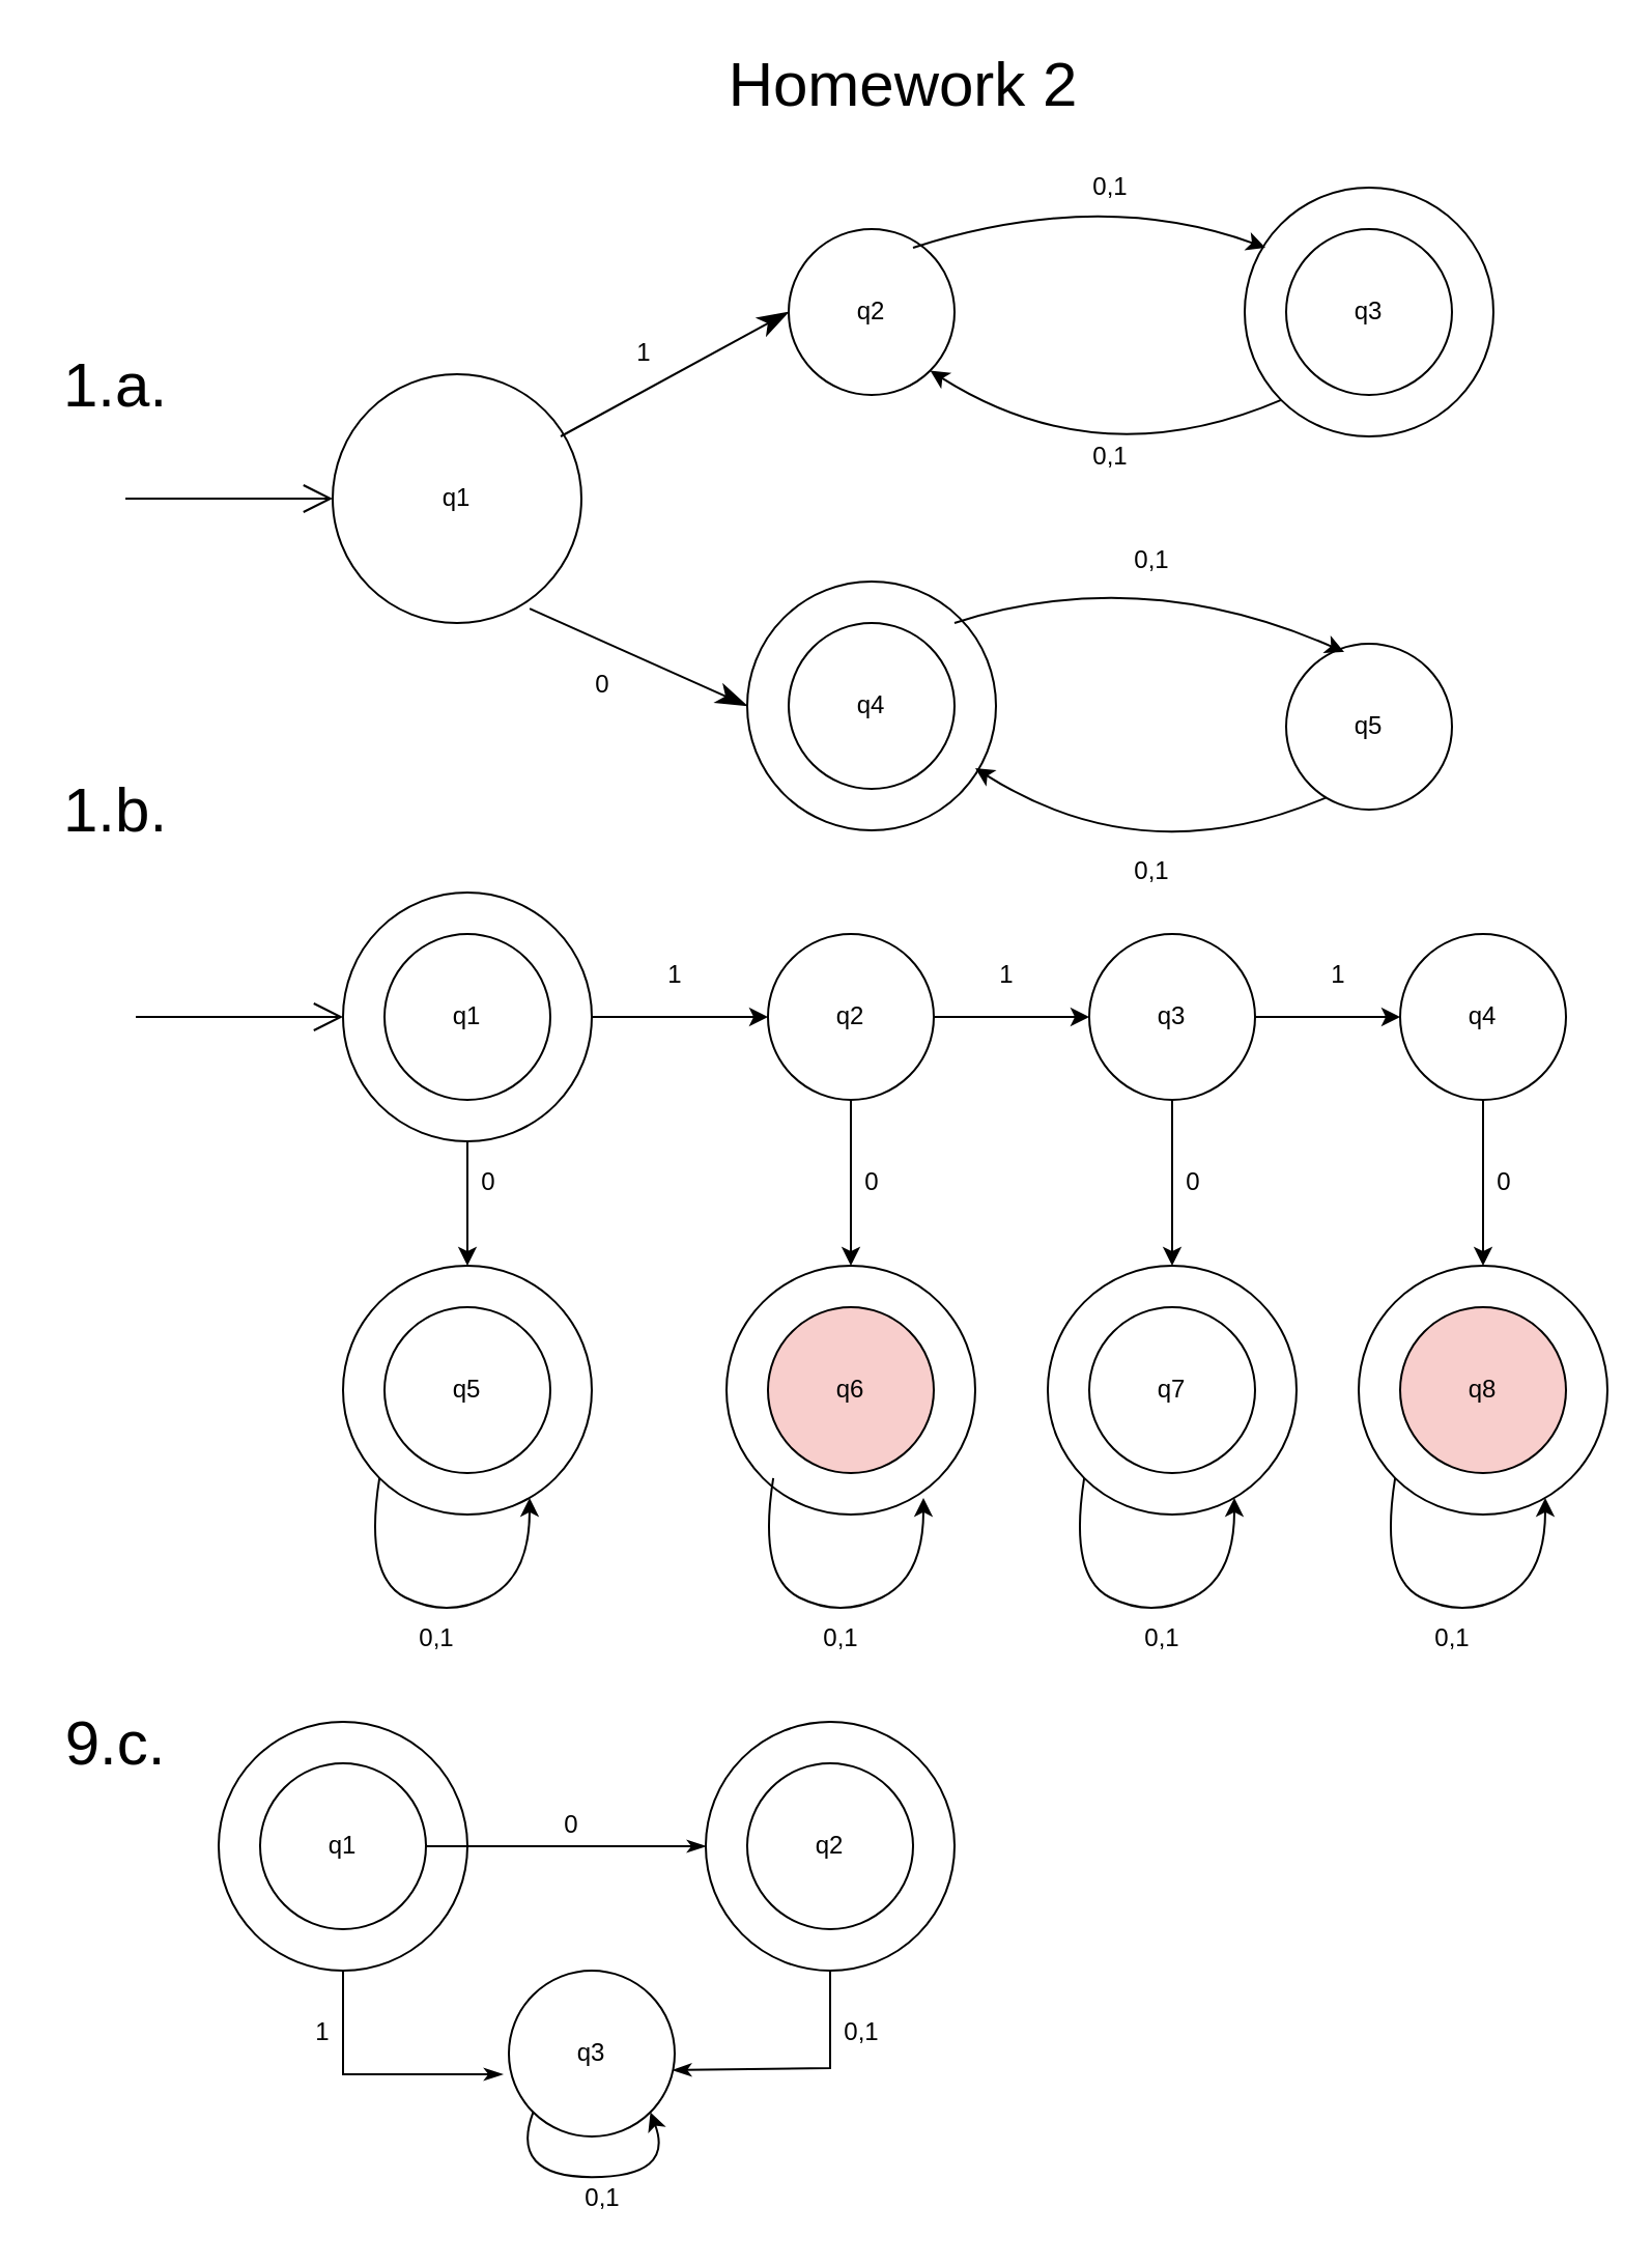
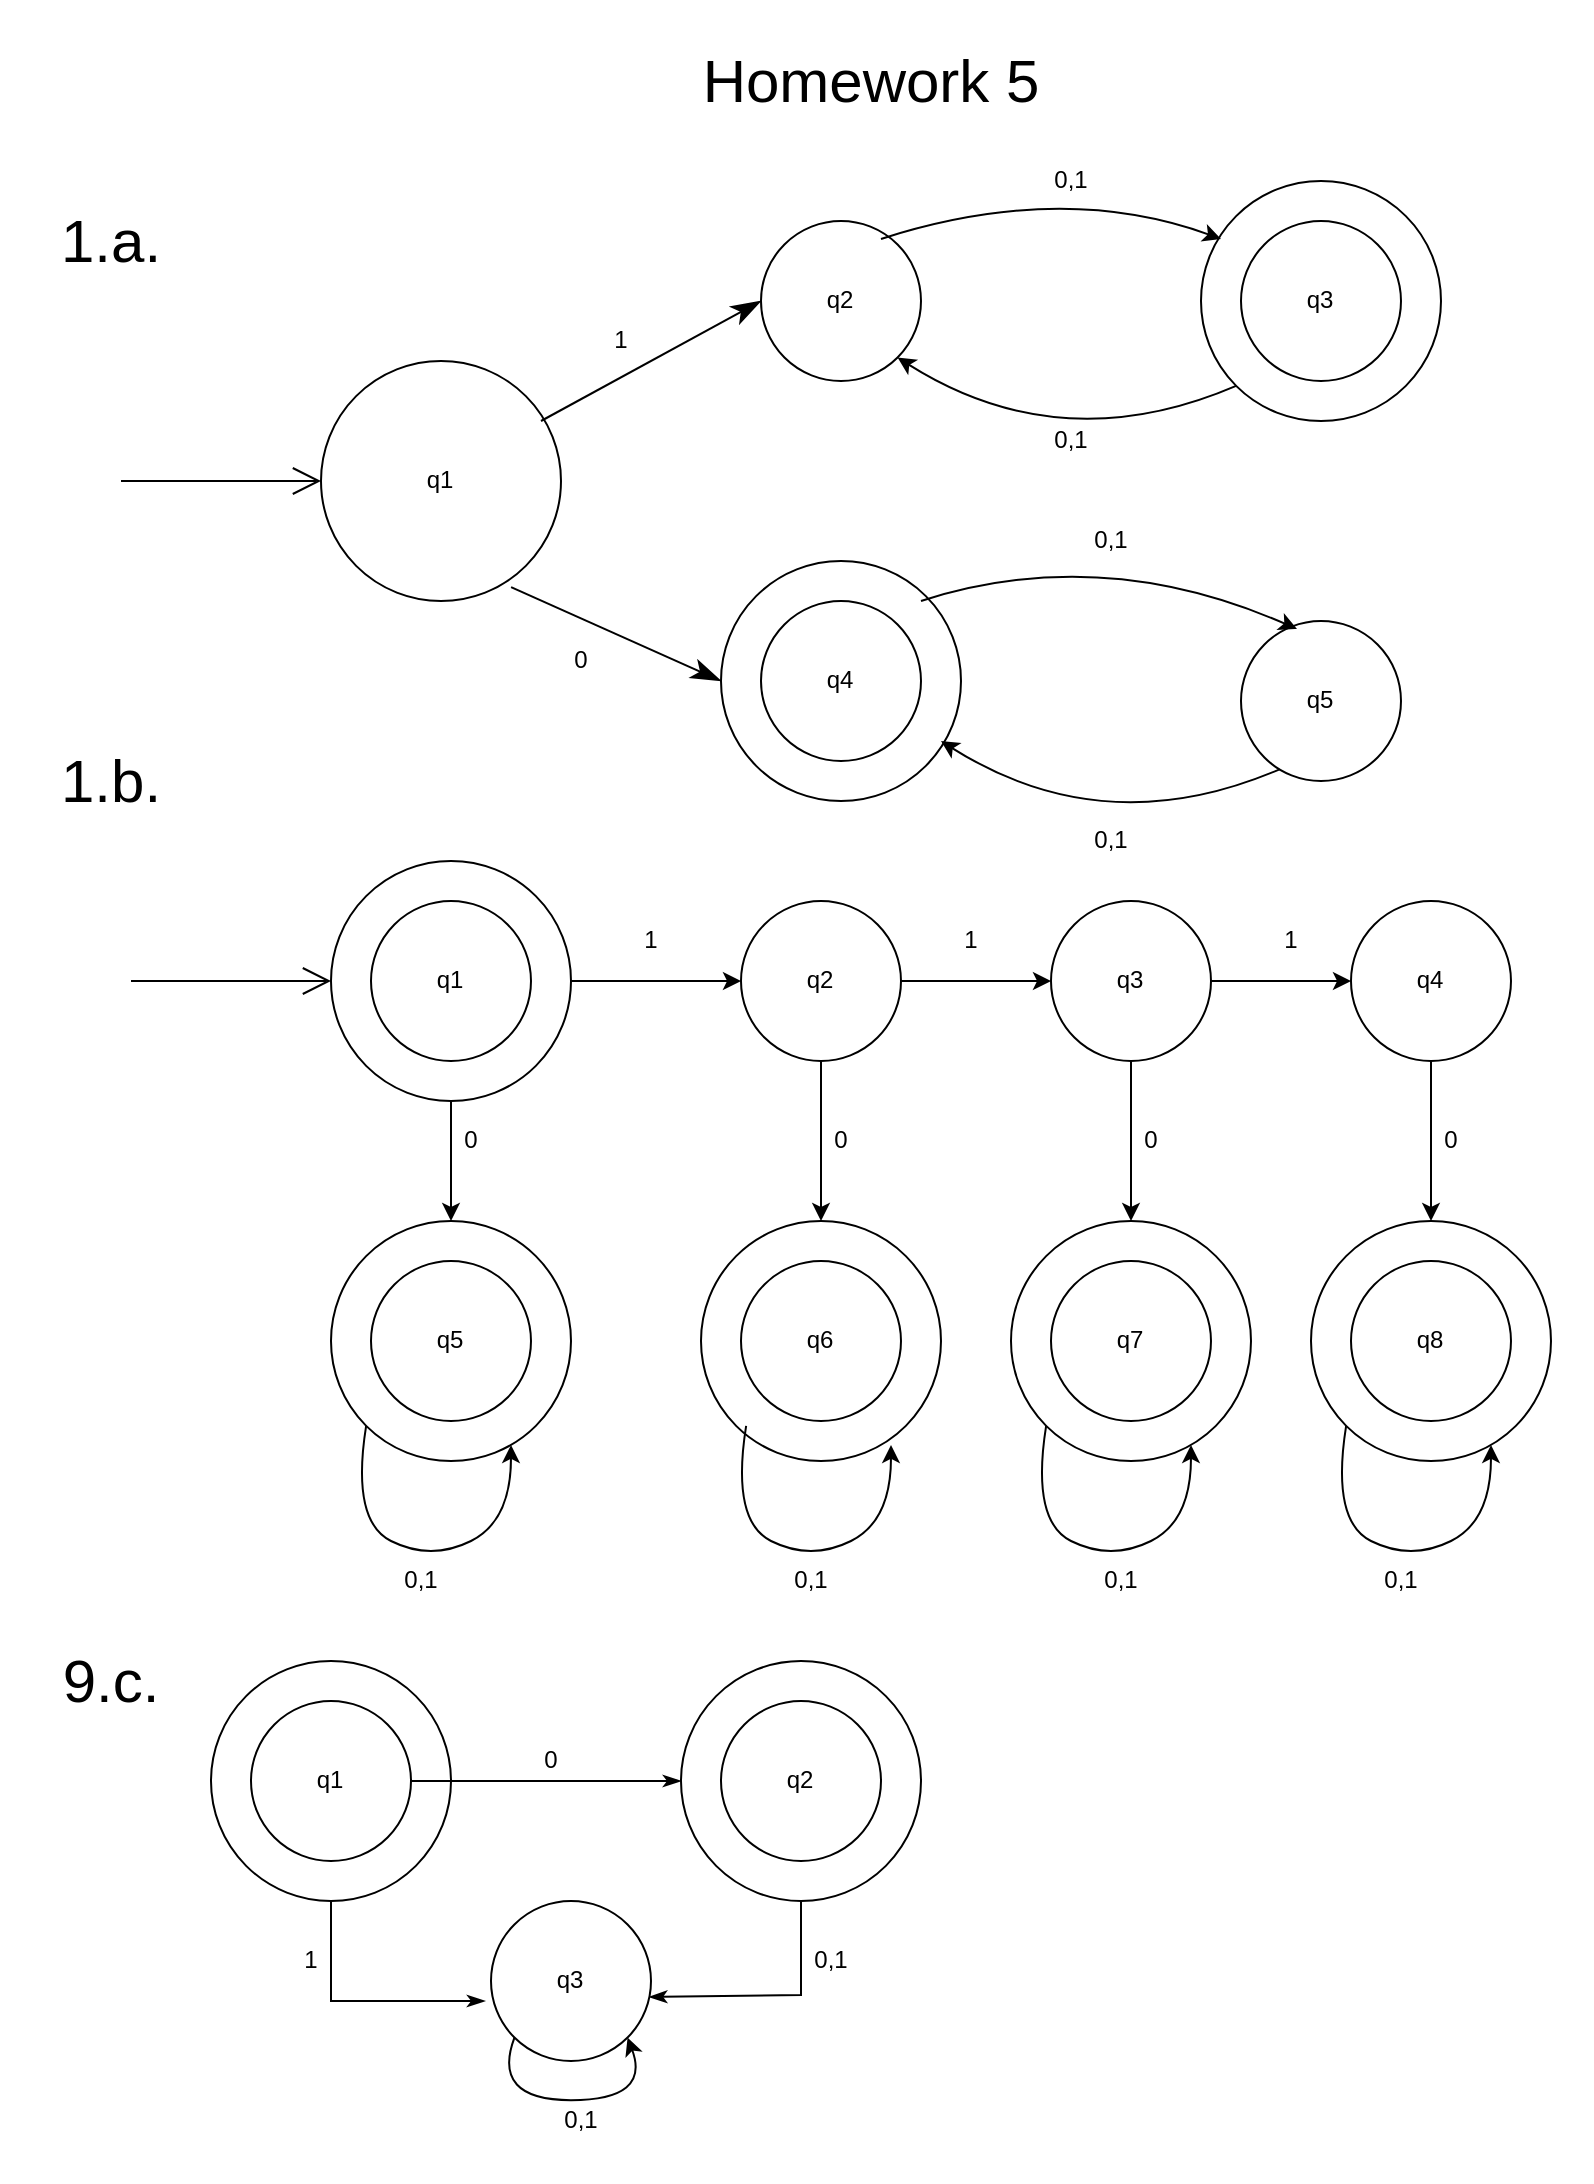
- <mxCell id="22" value="Homework 2" style="text;html=1;align=center;verticalAlign=middle;resizable=0;points=[];autosize=1;fontSize=30;" vertex="1" parent="1"><mxGeometry x="345" y="20" width="180" height="40" as="geometry" /></mxCell>
+ <mxCell id="22" value="Homework 5" style="text;html=1;align=center;verticalAlign=middle;resizable=0;points=[];autosize=1;fontSize=30;" vertex="1" parent="1"><mxGeometry x="345" y="20" width="180" height="40" as="geometry" /></mxCell>
- <mxCell id="23" value="1.a." style="text;html=1;align=center;verticalAlign=middle;resizable=0;points=[];autosize=1;fontSize=30;" vertex="1" parent="1"><mxGeometry x="20" y="165" width="70" height="40" as="geometry" /></mxCell>
+ <mxCell id="23" value="1.a." style="text;html=1;align=center;verticalAlign=middle;resizable=0;points=[];autosize=1;fontSize=30;" vertex="1" parent="1"><mxGeometry x="20" y="100" width="70" height="40" as="geometry" /></mxCell>
- <mxCell id="41" value="q6" style="ellipse;whiteSpace=wrap;html=1;aspect=fixed;fillColor=#f8cecc;" vertex="1" parent="1"><mxGeometry x="370" y="630" width="80" height="80" as="geometry" /></mxCell>
+ <mxCell id="41" value="q6" style="ellipse;whiteSpace=wrap;html=1;aspect=fixed;" vertex="1" parent="1"><mxGeometry x="370" y="630" width="80" height="80" as="geometry" /></mxCell>
- <mxCell id="45" value="q8" style="ellipse;whiteSpace=wrap;html=1;aspect=fixed;fillColor=#f8cecc;" vertex="1" parent="1"><mxGeometry x="675" y="630" width="80" height="80" as="geometry" /></mxCell>
+ <mxCell id="45" value="q8" style="ellipse;whiteSpace=wrap;html=1;aspect=fixed;" vertex="1" parent="1"><mxGeometry x="675" y="630" width="80" height="80" as="geometry" /></mxCell>
